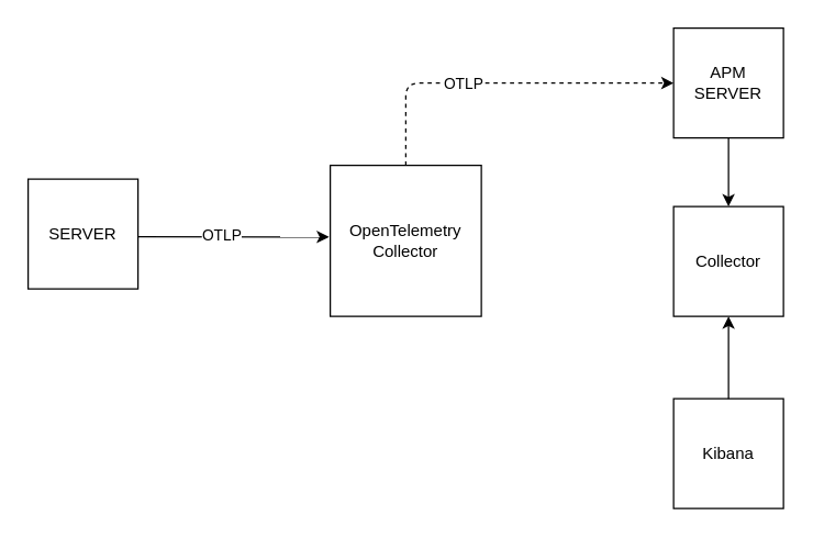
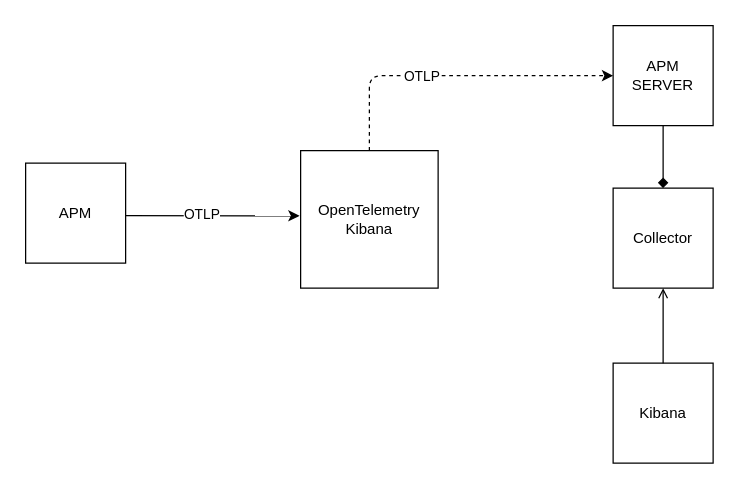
- <mxCell id="10" value="" style="endArrow=classic;html=1;exitX=0.5;exitY=1;exitDx=0;exitDy=0;entryX=0.5;entryY=0;entryDx=0;entryDy=0;" parent="1" source="6" target="9" edge="1"><mxGeometry width="50" height="50" relative="1" as="geometry"><mxPoint x="320" y="150" as="sourcePoint" /><mxPoint x="370" y="100" as="targetPoint" /></mxGeometry></mxCell>
+ <mxCell id="10" value="" style="endArrow=diamond;html=1;exitX=0.5;exitY=1;exitDx=0;exitDy=0;entryX=0.5;entryY=0;entryDx=0;entryDy=0;" parent="1" source="6" target="9" edge="1"><mxGeometry width="50" height="50" relative="1" as="geometry"><mxPoint x="320" y="150" as="sourcePoint" /><mxPoint x="370" y="100" as="targetPoint" /></mxGeometry></mxCell>
- <mxCell id="2" value="SERVER" style="whiteSpace=wrap;html=1;aspect=fixed;" parent="1" vertex="1"><mxGeometry x="20" y="130" width="80" height="80" as="geometry" /></mxCell>
+ <mxCell id="2" value="APM" style="whiteSpace=wrap;html=1;aspect=fixed;" parent="1" vertex="1"><mxGeometry x="20" y="130" width="80" height="80" as="geometry" /></mxCell>
- <mxCell id="3" value="OpenTelemetry&lt;br&gt;Collector" style="whiteSpace=wrap;html=1;aspect=fixed;" parent="1" vertex="1"><mxGeometry x="240" y="120" width="110" height="110" as="geometry" /></mxCell>
+ <mxCell id="3" value="OpenTelemetry&lt;br&gt;Kibana" style="whiteSpace=wrap;html=1;aspect=fixed;" parent="1" vertex="1"><mxGeometry x="240" y="120" width="110" height="110" as="geometry" /></mxCell>
- <mxCell id="12" value="" style="endArrow=classic;html=1;exitX=0.5;exitY=0;exitDx=0;exitDy=0;entryX=0.5;entryY=1;entryDx=0;entryDy=0;" edge="1" parent="1" source="11" target="9"><mxGeometry width="50" height="50" relative="1" as="geometry"><mxPoint x="510" y="270" as="sourcePoint" /><mxPoint x="440" y="330" as="targetPoint" /></mxGeometry></mxCell>
+ <mxCell id="12" value="" style="endArrow=open;html=1;exitX=0.5;exitY=0;exitDx=0;exitDy=0;entryX=0.5;entryY=1;entryDx=0;entryDy=0;" edge="1" parent="1" source="11" target="9"><mxGeometry width="50" height="50" relative="1" as="geometry"><mxPoint x="510" y="270" as="sourcePoint" /><mxPoint x="440" y="330" as="targetPoint" /></mxGeometry></mxCell>
